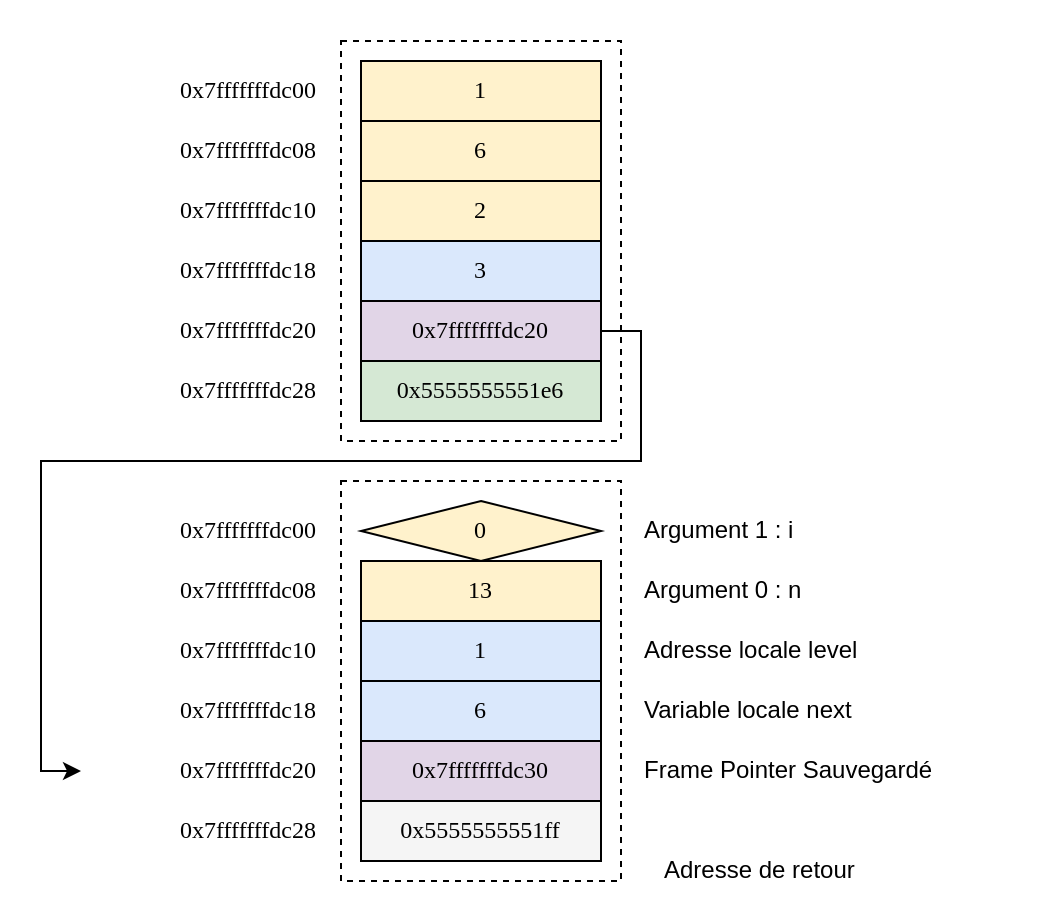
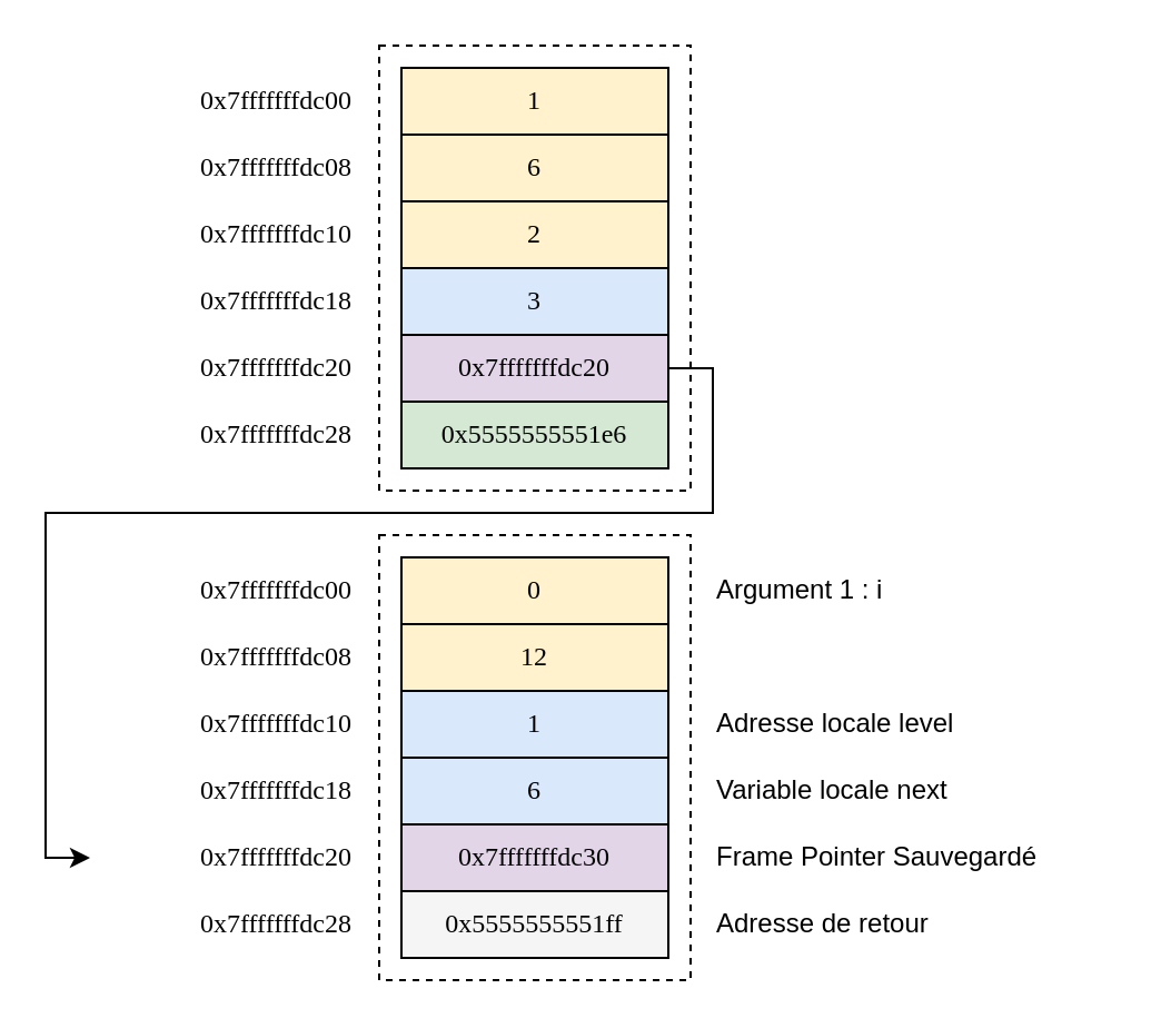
- <mxCell id="13" value="0" style="rhombus;whiteSpace=wrap;html=1;fontFamily=Lucida Console;fillColor=#fff2cc;strokeColor=default;" vertex="1" parent="1"><mxGeometry x="180" y="250" width="120" height="30" as="geometry" /></mxCell>
+ <mxCell id="13" value="0" style="rounded=0;whiteSpace=wrap;html=1;fontFamily=Lucida Console;fillColor=#fff2cc;strokeColor=default;" vertex="1" parent="1"><mxGeometry x="180" y="250" width="120" height="30" as="geometry" /></mxCell>
- <mxCell id="12" value="13" style="rounded=0;whiteSpace=wrap;html=1;fontFamily=Lucida Console;fillColor=#fff2cc;strokeColor=default;" vertex="1" parent="1"><mxGeometry x="180" y="280" width="120" height="30" as="geometry" /></mxCell>
+ <mxCell id="12" value="12" style="rounded=0;whiteSpace=wrap;html=1;fontFamily=Lucida Console;fillColor=#fff2cc;strokeColor=default;" vertex="1" parent="1"><mxGeometry x="180" y="280" width="120" height="30" as="geometry" /></mxCell>
- <mxCell id="14" value="Argument 0 : n" style="text;strokeColor=none;align=left;fillColor=none;html=1;verticalAlign=middle;whiteSpace=wrap;rounded=0;" vertex="1" parent="1"><mxGeometry x="320" y="280" width="180" height="30" as="geometry" /></mxCell>
- <mxCell id="7" value="Adresse de retour" style="text;strokeColor=none;align=left;fillColor=none;html=1;verticalAlign=middle;whiteSpace=wrap;rounded=0;" vertex="1" parent="1"><mxGeometry x="330" y="420" width="180" height="30" as="geometry" /></mxCell>
+ <mxCell id="7" value="Adresse de retour" style="text;strokeColor=none;align=left;fillColor=none;html=1;verticalAlign=middle;whiteSpace=wrap;rounded=0;" vertex="1" parent="1"><mxGeometry x="320" y="400" width="180" height="30" as="geometry" /></mxCell>
